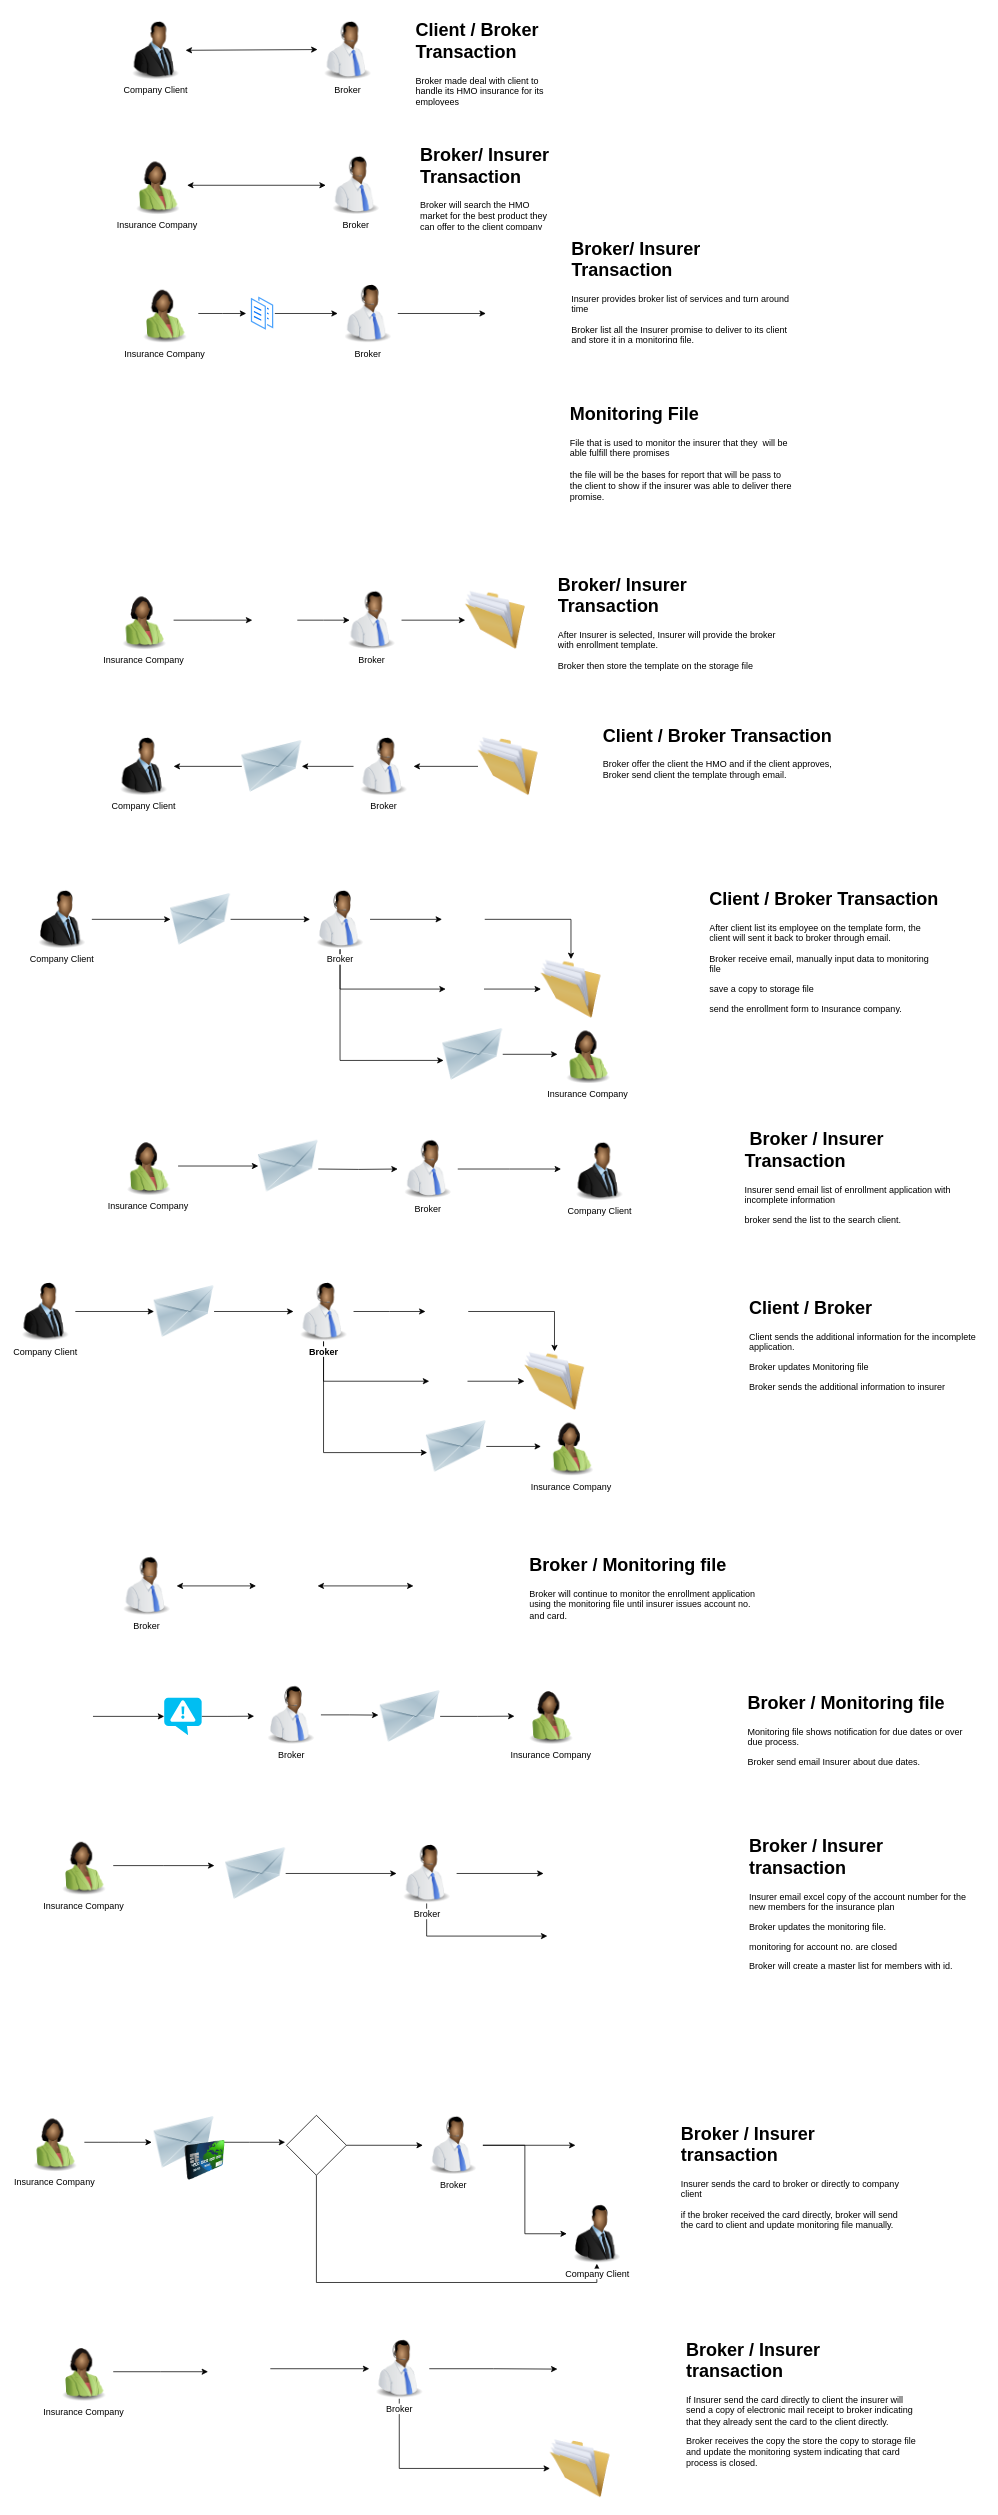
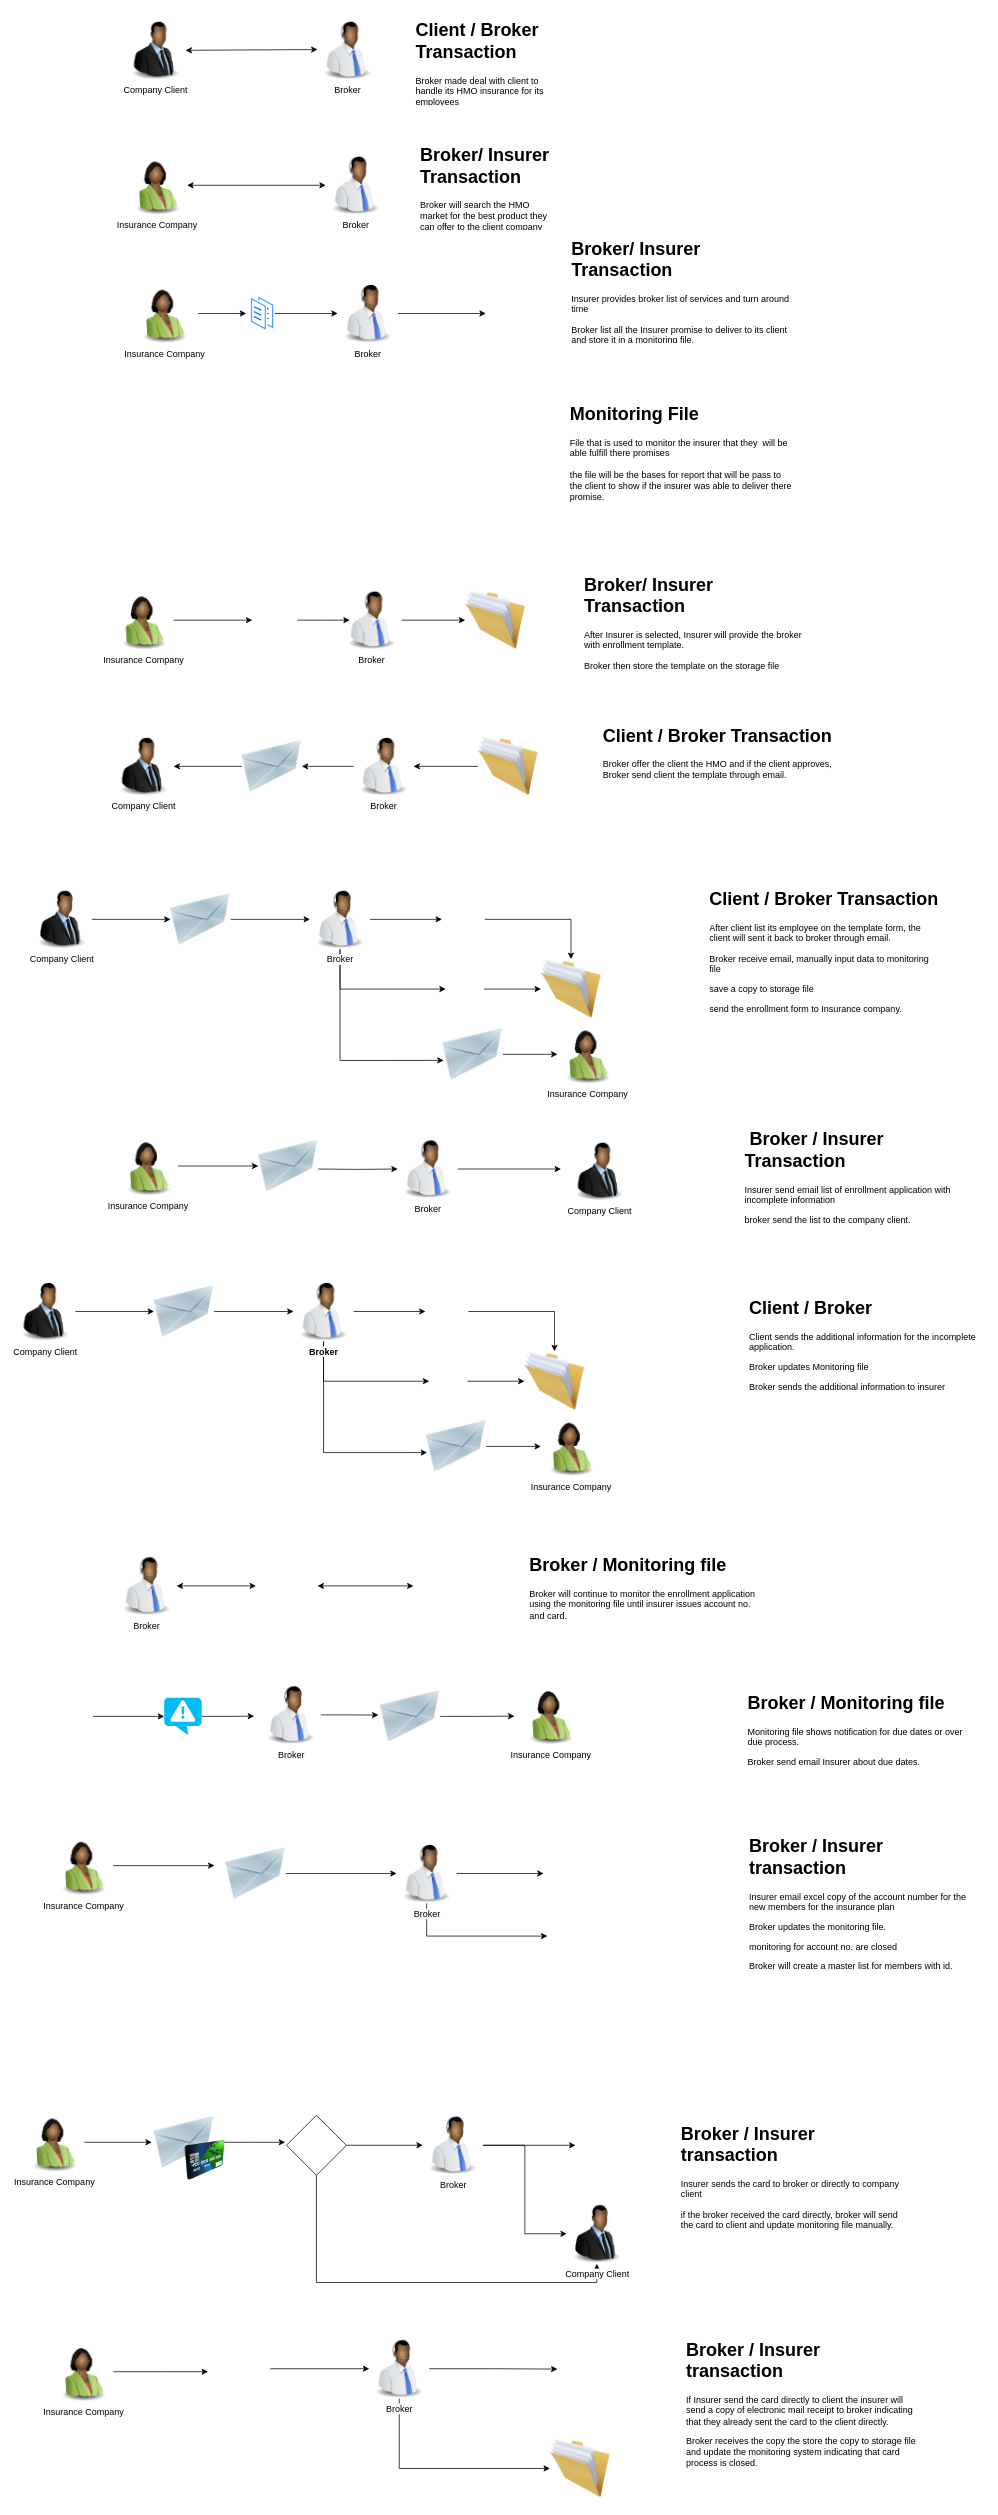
- <mxCell id="17" value="&lt;h1&gt;Broker/ Insurer Transaction&lt;/h1&gt;&lt;p&gt;After Insurer is selected, Insurer will provide the broker with enrollment template.&lt;/p&gt;&lt;p&gt;Broker then store the template on the storage file&lt;/p&gt;" style="text;html=1;strokeColor=none;fillColor=none;spacing=5;spacingTop=-20;whiteSpace=wrap;overflow=hidden;rounded=0;" parent="1" vertex="1"><mxGeometry x="739" y="759" width="308" height="146" as="geometry" /></mxCell>
+ <mxCell id="17" value="&lt;h1&gt;Broker/ Insurer Transaction&lt;/h1&gt;&lt;p&gt;After Insurer is selected, Insurer will provide the broker with enrollment template.&lt;/p&gt;&lt;p&gt;Broker then store the template on the storage file&lt;/p&gt;" style="text;html=1;strokeColor=none;fillColor=none;spacing=5;spacingTop=-20;whiteSpace=wrap;overflow=hidden;rounded=0;" parent="1" vertex="1"><mxGeometry x="774" y="759" width="308" height="146" as="geometry" /></mxCell>
- <mxCell id="81" value="&lt;h1&gt;&amp;nbsp;Broker / Insurer Transaction&lt;/h1&gt;&lt;p&gt;Insurer send email list of enrollment application with incomplete information&lt;/p&gt;&lt;p&gt;broker send the list to the search client.&lt;/p&gt;" style="text;html=1;strokeColor=none;fillColor=none;spacing=5;spacingTop=-20;whiteSpace=wrap;overflow=hidden;rounded=0;" parent="1" vertex="1"><mxGeometry x="988" y="1499" width="315" height="144" as="geometry" /></mxCell>
+ <mxCell id="81" value="&lt;h1&gt;&amp;nbsp;Broker / Insurer Transaction&lt;/h1&gt;&lt;p&gt;Insurer send email list of enrollment application with incomplete information&lt;/p&gt;&lt;p&gt;broker send the list to the company client.&lt;/p&gt;" style="text;html=1;strokeColor=none;fillColor=none;spacing=5;spacingTop=-20;whiteSpace=wrap;overflow=hidden;rounded=0;" parent="1" vertex="1"><mxGeometry x="988" y="1499" width="315" height="144" as="geometry" /></mxCell>
